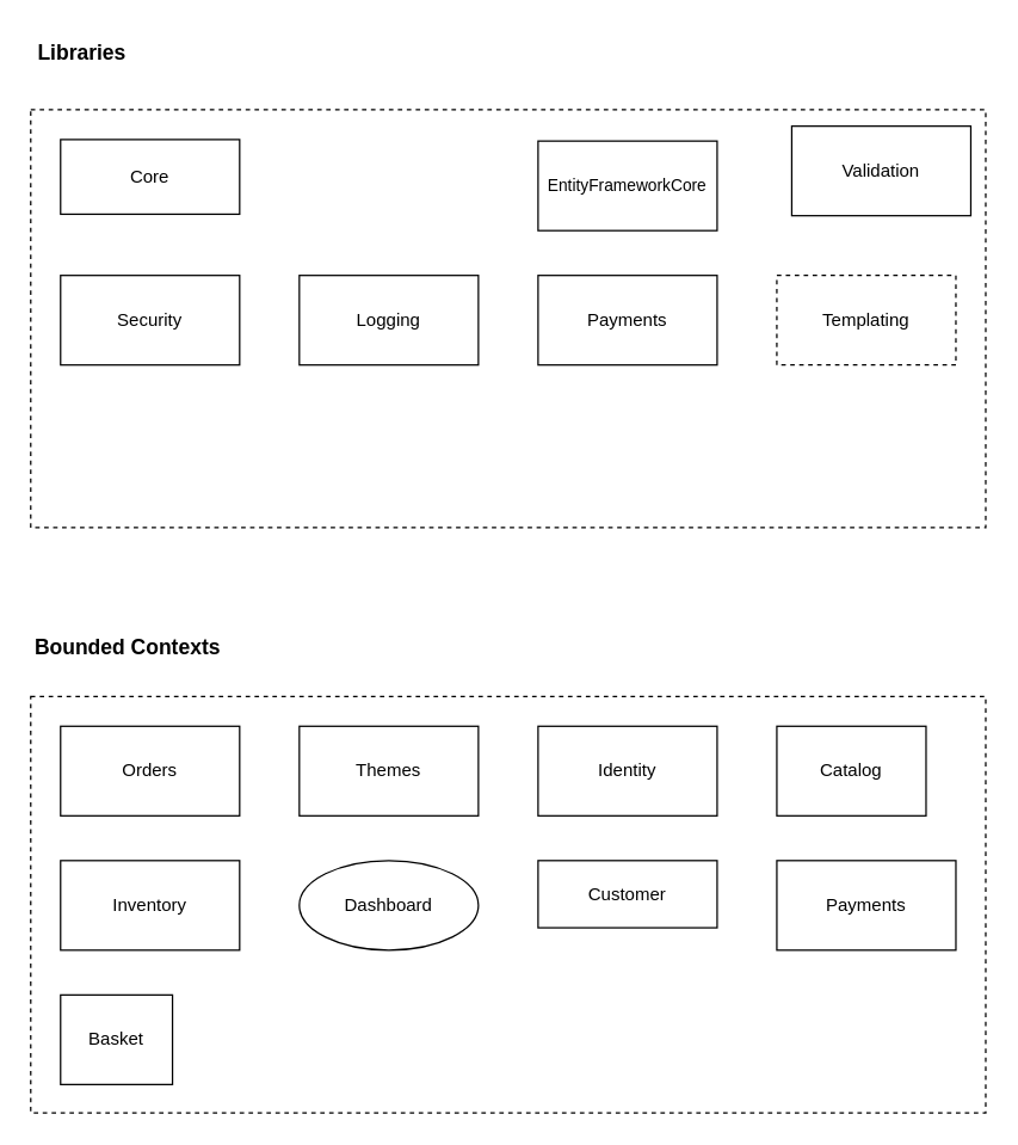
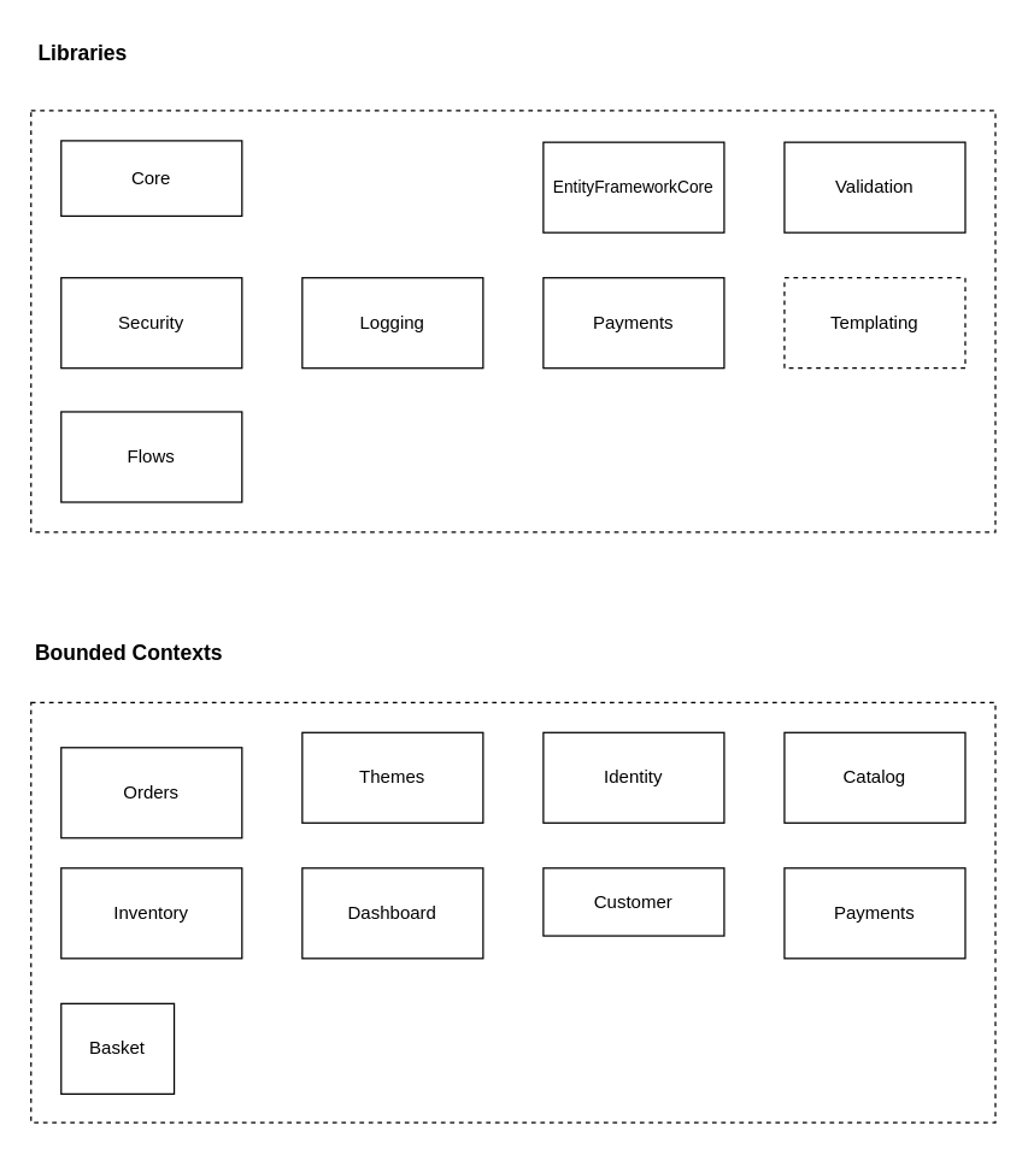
- <mxCell id="10" value="Validation" style="rounded=0;whiteSpace=wrap;html=1;" vertex="1" parent="1"><mxGeometry x="530" y="84" width="120" height="60" as="geometry" /></mxCell>
+ <mxCell id="10" value="Validation" style="rounded=0;whiteSpace=wrap;html=1;" vertex="1" parent="1"><mxGeometry x="520" y="94" width="120" height="60" as="geometry" /></mxCell>
+ <mxCell id="20" value="Flows" style="rounded=0;whiteSpace=wrap;html=1;" vertex="1" parent="1"><mxGeometry x="40" y="273" width="120" height="60" as="geometry" /></mxCell>
- <mxCell id="11" value="Orders" style="rounded=0;whiteSpace=wrap;html=1;fontSize=12;" vertex="1" parent="1"><mxGeometry x="40" y="486" width="120" height="60" as="geometry" /></mxCell>
+ <mxCell id="11" value="Orders" style="rounded=0;whiteSpace=wrap;html=1;fontSize=12;" vertex="1" parent="1"><mxGeometry x="40" y="496" width="120" height="60" as="geometry" /></mxCell>
- <mxCell id="14" value="Catalog" style="rounded=0;whiteSpace=wrap;html=1;fontSize=12;" vertex="1" parent="1"><mxGeometry x="520" y="486" width="100" height="60" as="geometry" /></mxCell>
+ <mxCell id="14" value="Catalog" style="rounded=0;whiteSpace=wrap;html=1;fontSize=12;" vertex="1" parent="1"><mxGeometry x="520" y="486" width="120" height="60" as="geometry" /></mxCell>
- <mxCell id="16" value="Dashboard" style="ellipse;whiteSpace=wrap;html=1;fontSize=12;" vertex="1" parent="1"><mxGeometry x="200" y="576" width="120" height="60" as="geometry" /></mxCell>
+ <mxCell id="16" value="Dashboard" style="rounded=0;whiteSpace=wrap;html=1;fontSize=12;" vertex="1" parent="1"><mxGeometry x="200" y="576" width="120" height="60" as="geometry" /></mxCell>
